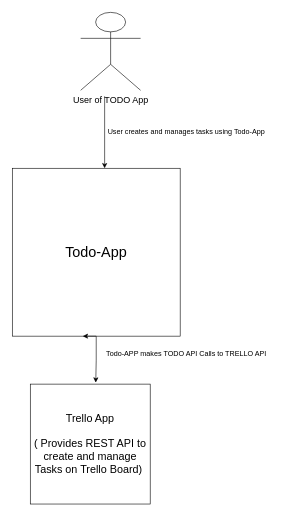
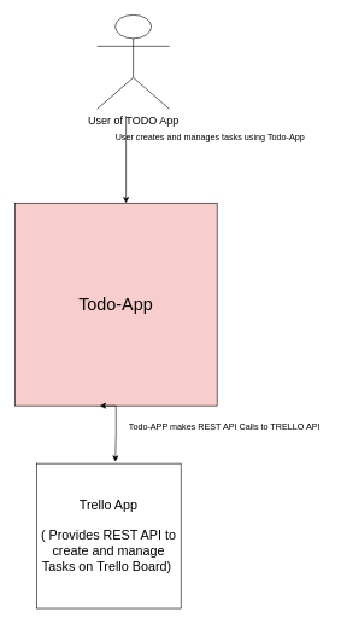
- <mxCell id="9" value="User creates and manages tasks using Todo-App" style="text;html=1;align=center;verticalAlign=middle;resizable=0;points=[];autosize=1;strokeColor=none;" vertex="1" parent="1"><mxGeometry x="170" y="210" width="280" height="20" as="geometry" /></mxCell>
+ <mxCell id="9" value="User creates and manages tasks using Todo-App" style="text;html=1;align=center;verticalAlign=middle;resizable=0;points=[];autosize=1;strokeColor=none;" vertex="1" parent="1"><mxGeometry x="150" y="180" width="280" height="20" as="geometry" /></mxCell>
- <mxCell id="5" value="&lt;font style=&quot;font-size: 24px&quot;&gt;Todo-App&lt;/font&gt;" style="whiteSpace=wrap;html=1;aspect=fixed;" parent="1" vertex="1"><mxGeometry x="20" y="280" width="280" height="280" as="geometry" /></mxCell>
+ <mxCell id="5" value="&lt;font style=&quot;font-size: 24px&quot;&gt;Todo-App&lt;/font&gt;" style="whiteSpace=wrap;html=1;aspect=fixed;fillColor=#f8cecc;" parent="1" vertex="1"><mxGeometry x="20" y="280" width="280" height="280" as="geometry" /></mxCell>
- <mxCell id="8" value="Todo-APP makes TODO API Calls to TRELLO API" style="text;html=1;align=center;verticalAlign=middle;resizable=0;points=[];autosize=1;strokeColor=none;" vertex="1" parent="1"><mxGeometry x="170" y="580" width="280" height="20" as="geometry" /></mxCell>
+ <mxCell id="8" value="Todo-APP makes REST API Calls to TRELLO API" style="text;html=1;align=center;verticalAlign=middle;resizable=0;points=[];autosize=1;strokeColor=none;" vertex="1" parent="1"><mxGeometry x="170" y="580" width="280" height="20" as="geometry" /></mxCell>
